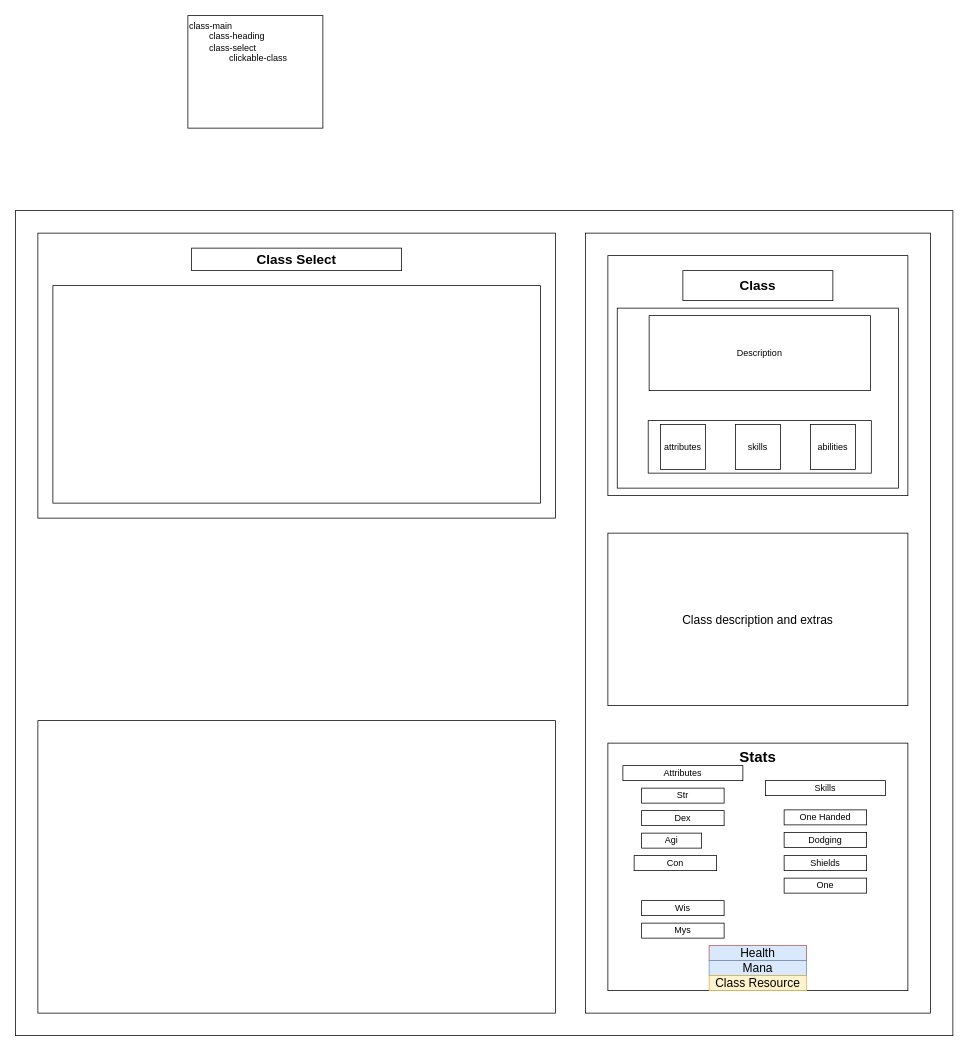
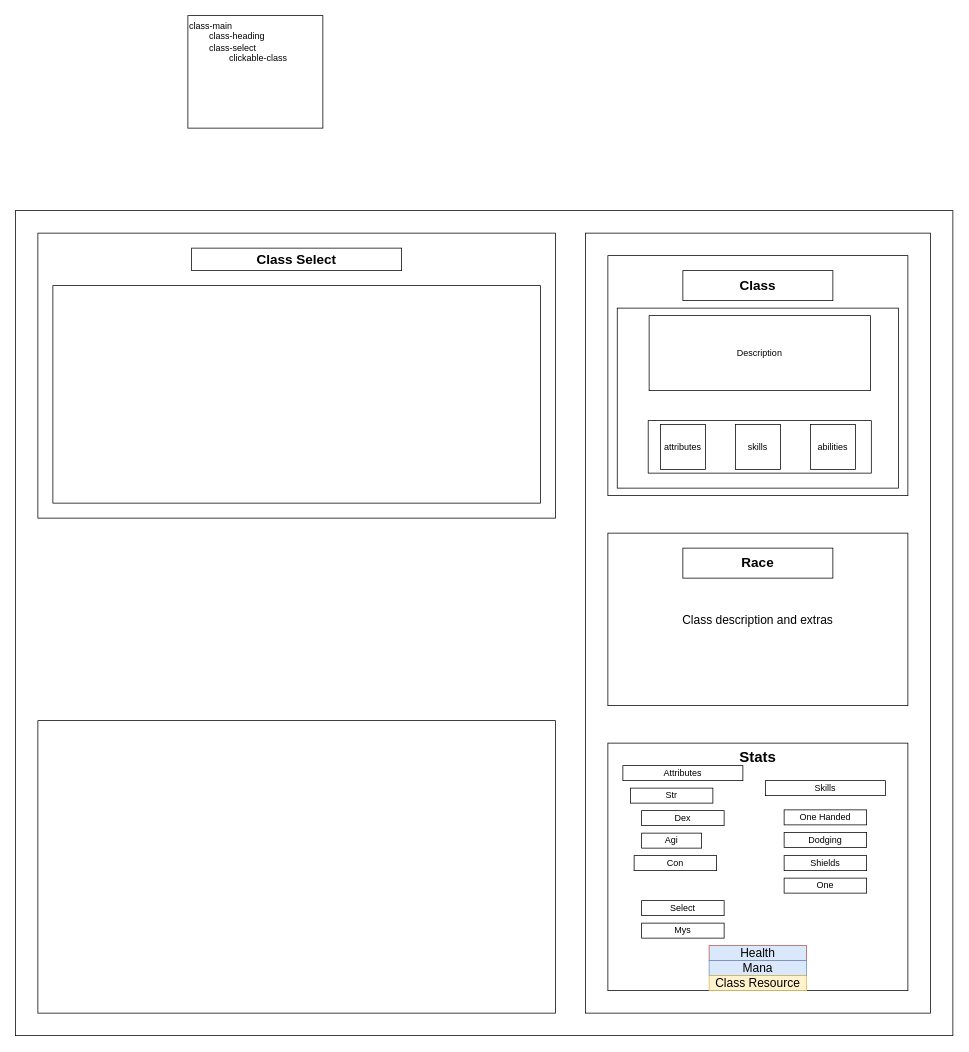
+ <mxCell id="7" value="Race" style="whiteSpace=wrap;html=1;fontSize=18;fontStyle=1" vertex="1" parent="1"><mxGeometry x="910" y="730" width="200" height="40" as="geometry" /></mxCell>
- <mxCell id="18" value="Str" style="whiteSpace=wrap;html=1;" vertex="1" parent="1"><mxGeometry x="855" y="1050" width="110" height="20" as="geometry" /></mxCell>
+ <mxCell id="18" value="Str" style="whiteSpace=wrap;html=1;" vertex="1" parent="1"><mxGeometry x="840" y="1050" width="110" height="20" as="geometry" /></mxCell>
- <mxCell id="22" value="Wis" style="whiteSpace=wrap;html=1;" vertex="1" parent="1"><mxGeometry x="855" y="1200" width="110" height="20" as="geometry" /></mxCell>
+ <mxCell id="22" value="Select" style="whiteSpace=wrap;html=1;" vertex="1" parent="1"><mxGeometry x="855" y="1200" width="110" height="20" as="geometry" /></mxCell>
